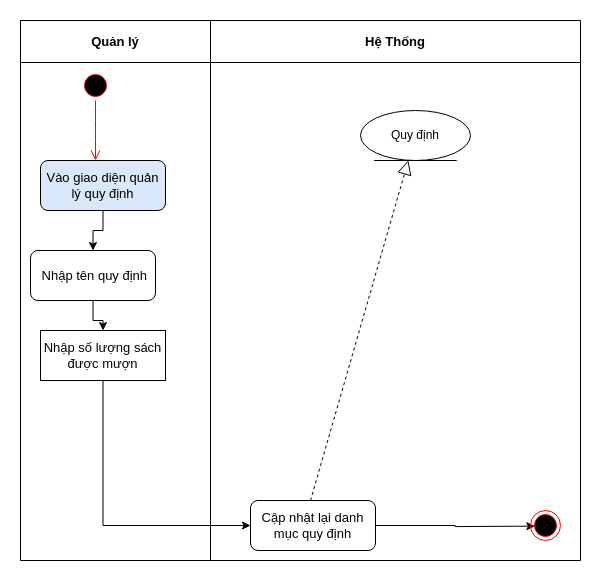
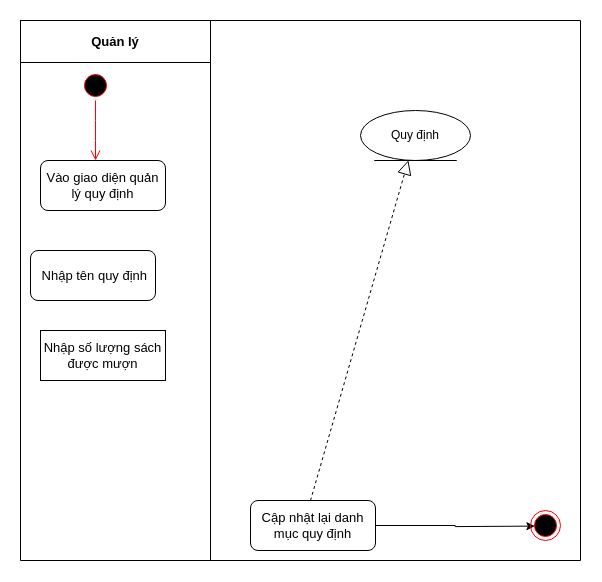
- <mxCell id="5" value="&lt;b&gt;&lt;font style=&quot;font-size: 13px&quot;&gt;Hệ Thống&lt;/font&gt;&lt;/b&gt;" style="shape=partialRectangle;html=1;whiteSpace=wrap;connectable=0;overflow=hidden;fillColor=none;top=0;left=0;bottom=0;right=0;" parent="3" vertex="1"><mxGeometry x="190" width="370" height="42" as="geometry" /></mxCell>
- <mxCell id="12" value="Vào giao diện quản lý quy định" style="rounded=1;whiteSpace=wrap;html=1;fontSize=13;strokeColor=#000000;fillColor=#dae8fc;" parent="1" vertex="1"><mxGeometry x="40" y="160" width="125" height="50" as="geometry" /></mxCell>
+ <mxCell id="12" value="Vào giao diện quản lý quy định" style="rounded=1;whiteSpace=wrap;html=1;fontSize=13;strokeColor=#000000;" parent="1" vertex="1"><mxGeometry x="40" y="160" width="125" height="50" as="geometry" /></mxCell>
- <mxCell id="11" style="edgeStyle=orthogonalEdgeStyle;rounded=0;orthogonalLoop=1;jettySize=auto;html=1;" parent="1" source="12" target="14" edge="1"><mxGeometry relative="1" as="geometry" /></mxCell>
- <mxCell id="13" style="edgeStyle=orthogonalEdgeStyle;rounded=0;orthogonalLoop=1;jettySize=auto;html=1;" parent="1" source="14" target="17" edge="1"><mxGeometry relative="1" as="geometry" /></mxCell>
- <mxCell id="16" style="edgeStyle=orthogonalEdgeStyle;rounded=0;orthogonalLoop=1;jettySize=auto;html=1;entryX=0;entryY=0.5;entryDx=0;entryDy=0;" edge="1" parent="1" source="17" target="19"><mxGeometry relative="1" as="geometry"><Array as="points"><mxPoint x="103" y="525" /></Array></mxGeometry></mxCell>
